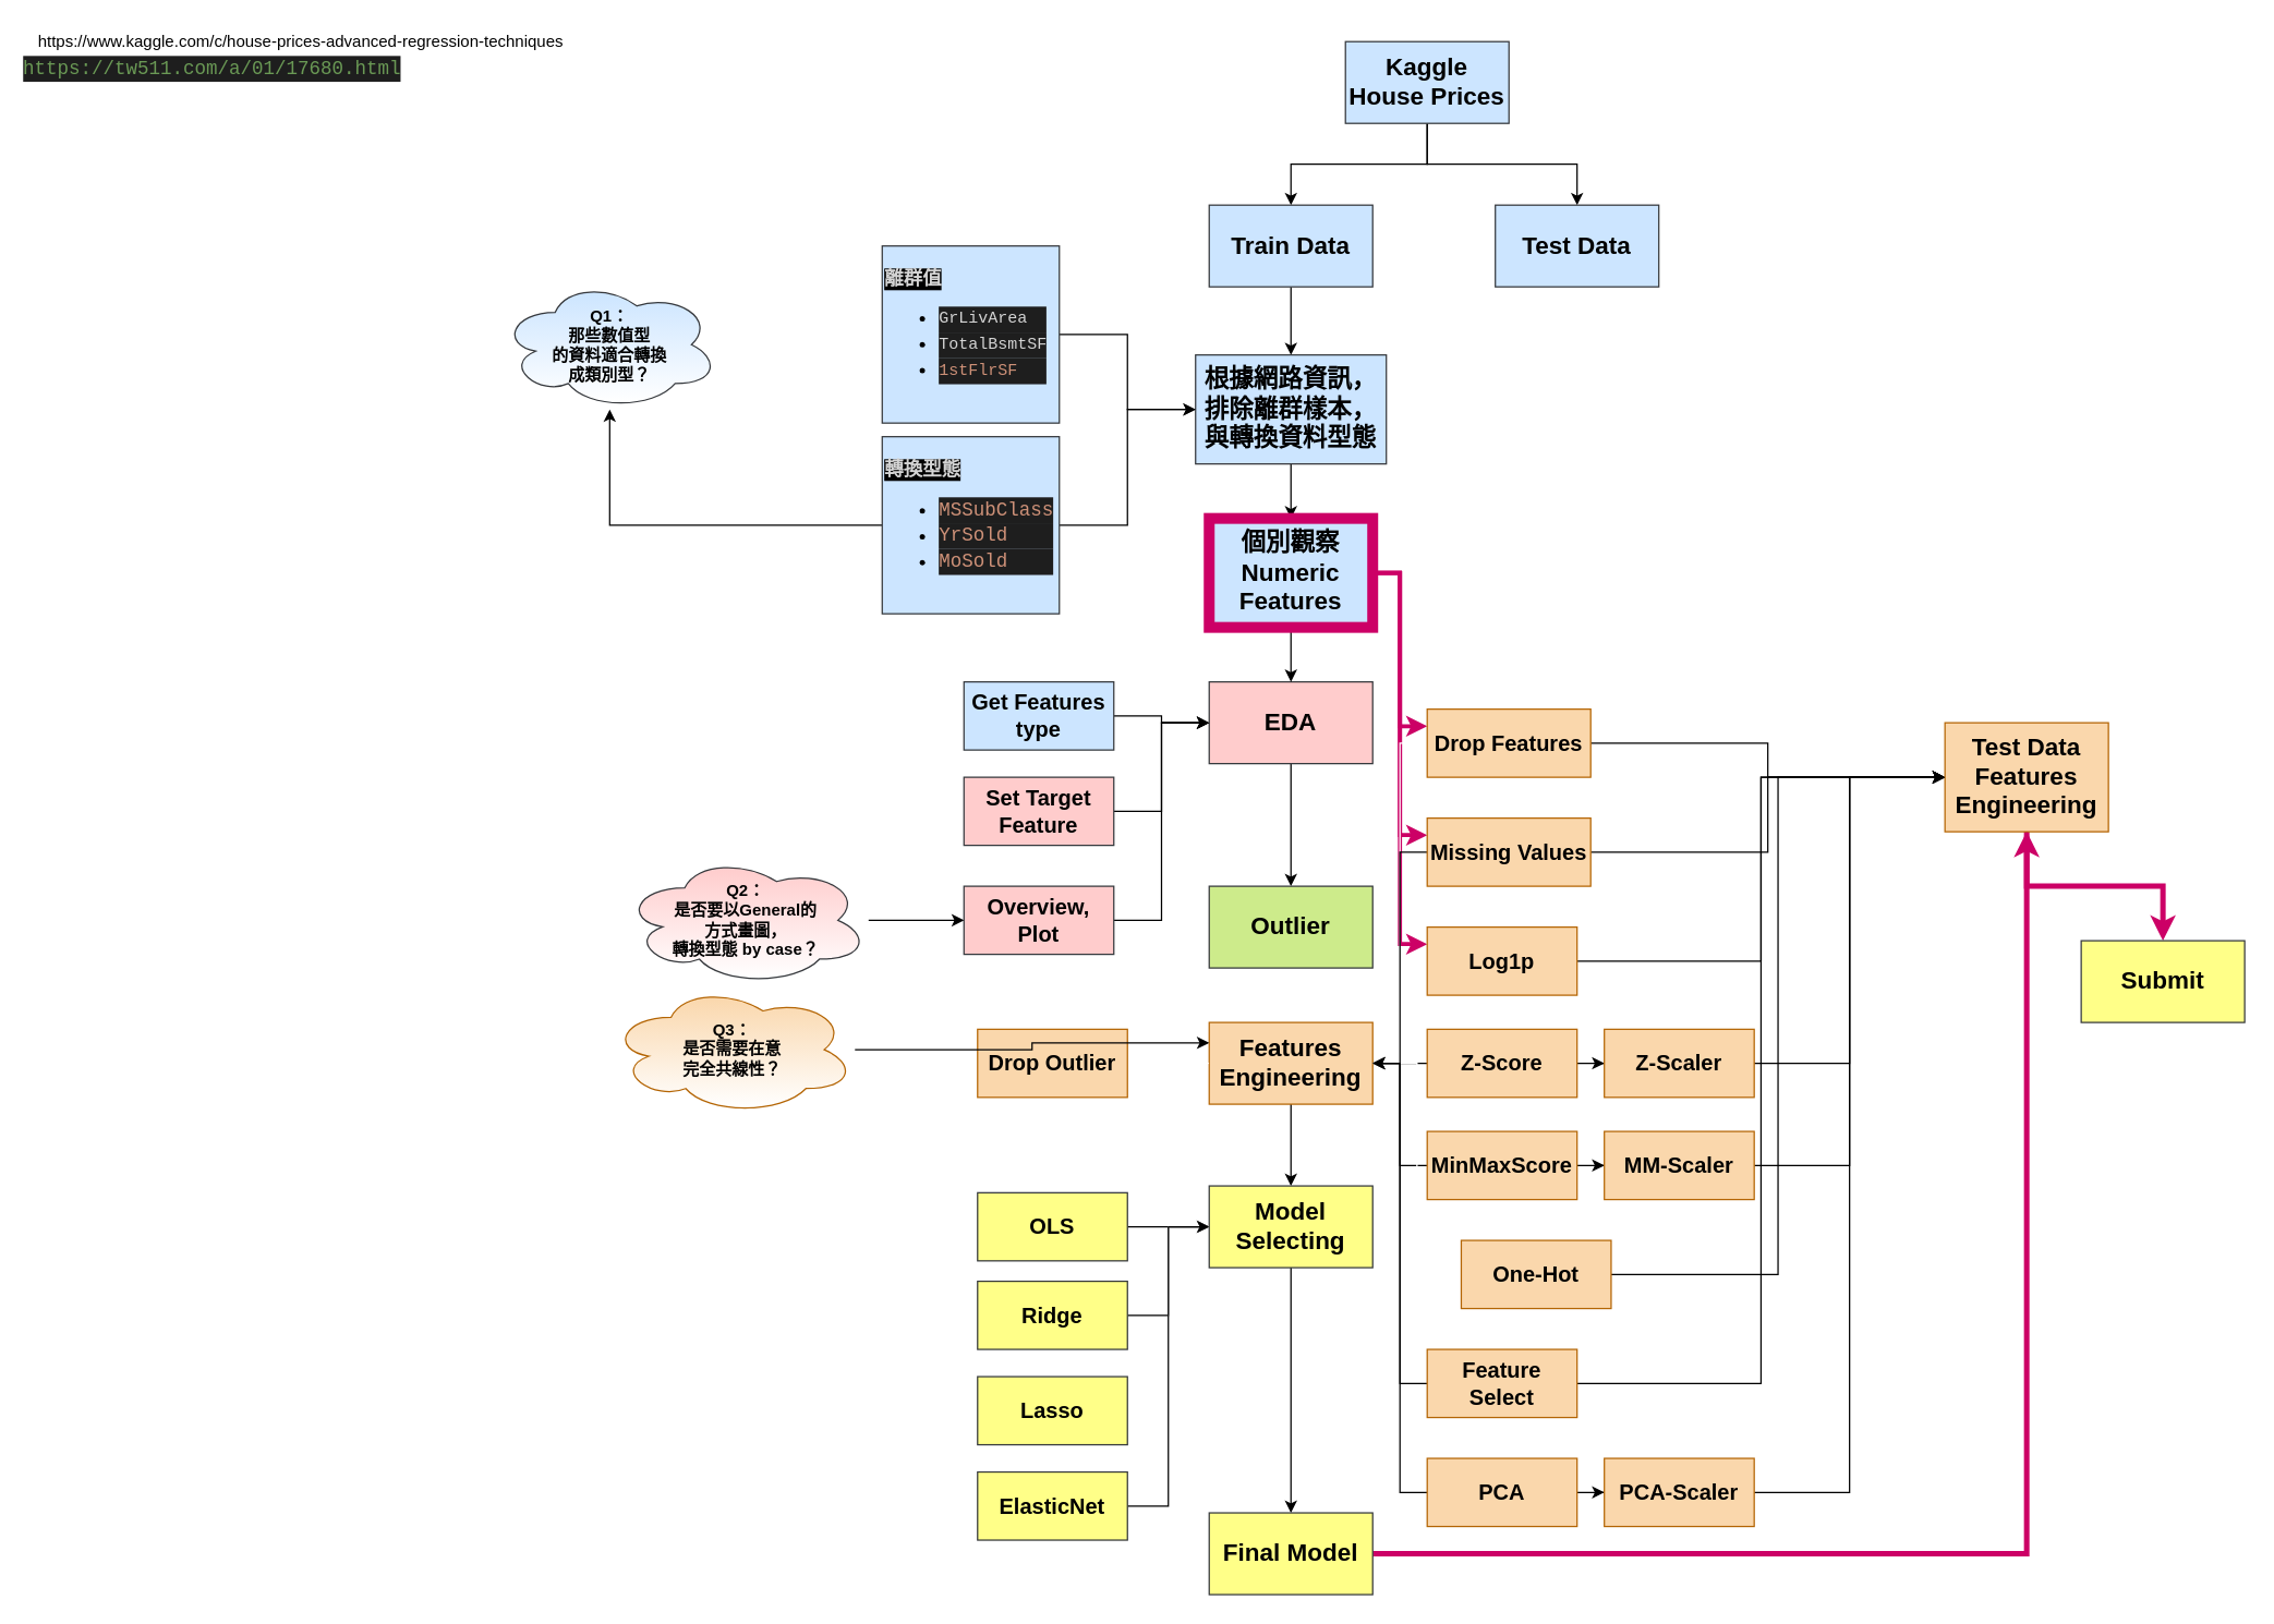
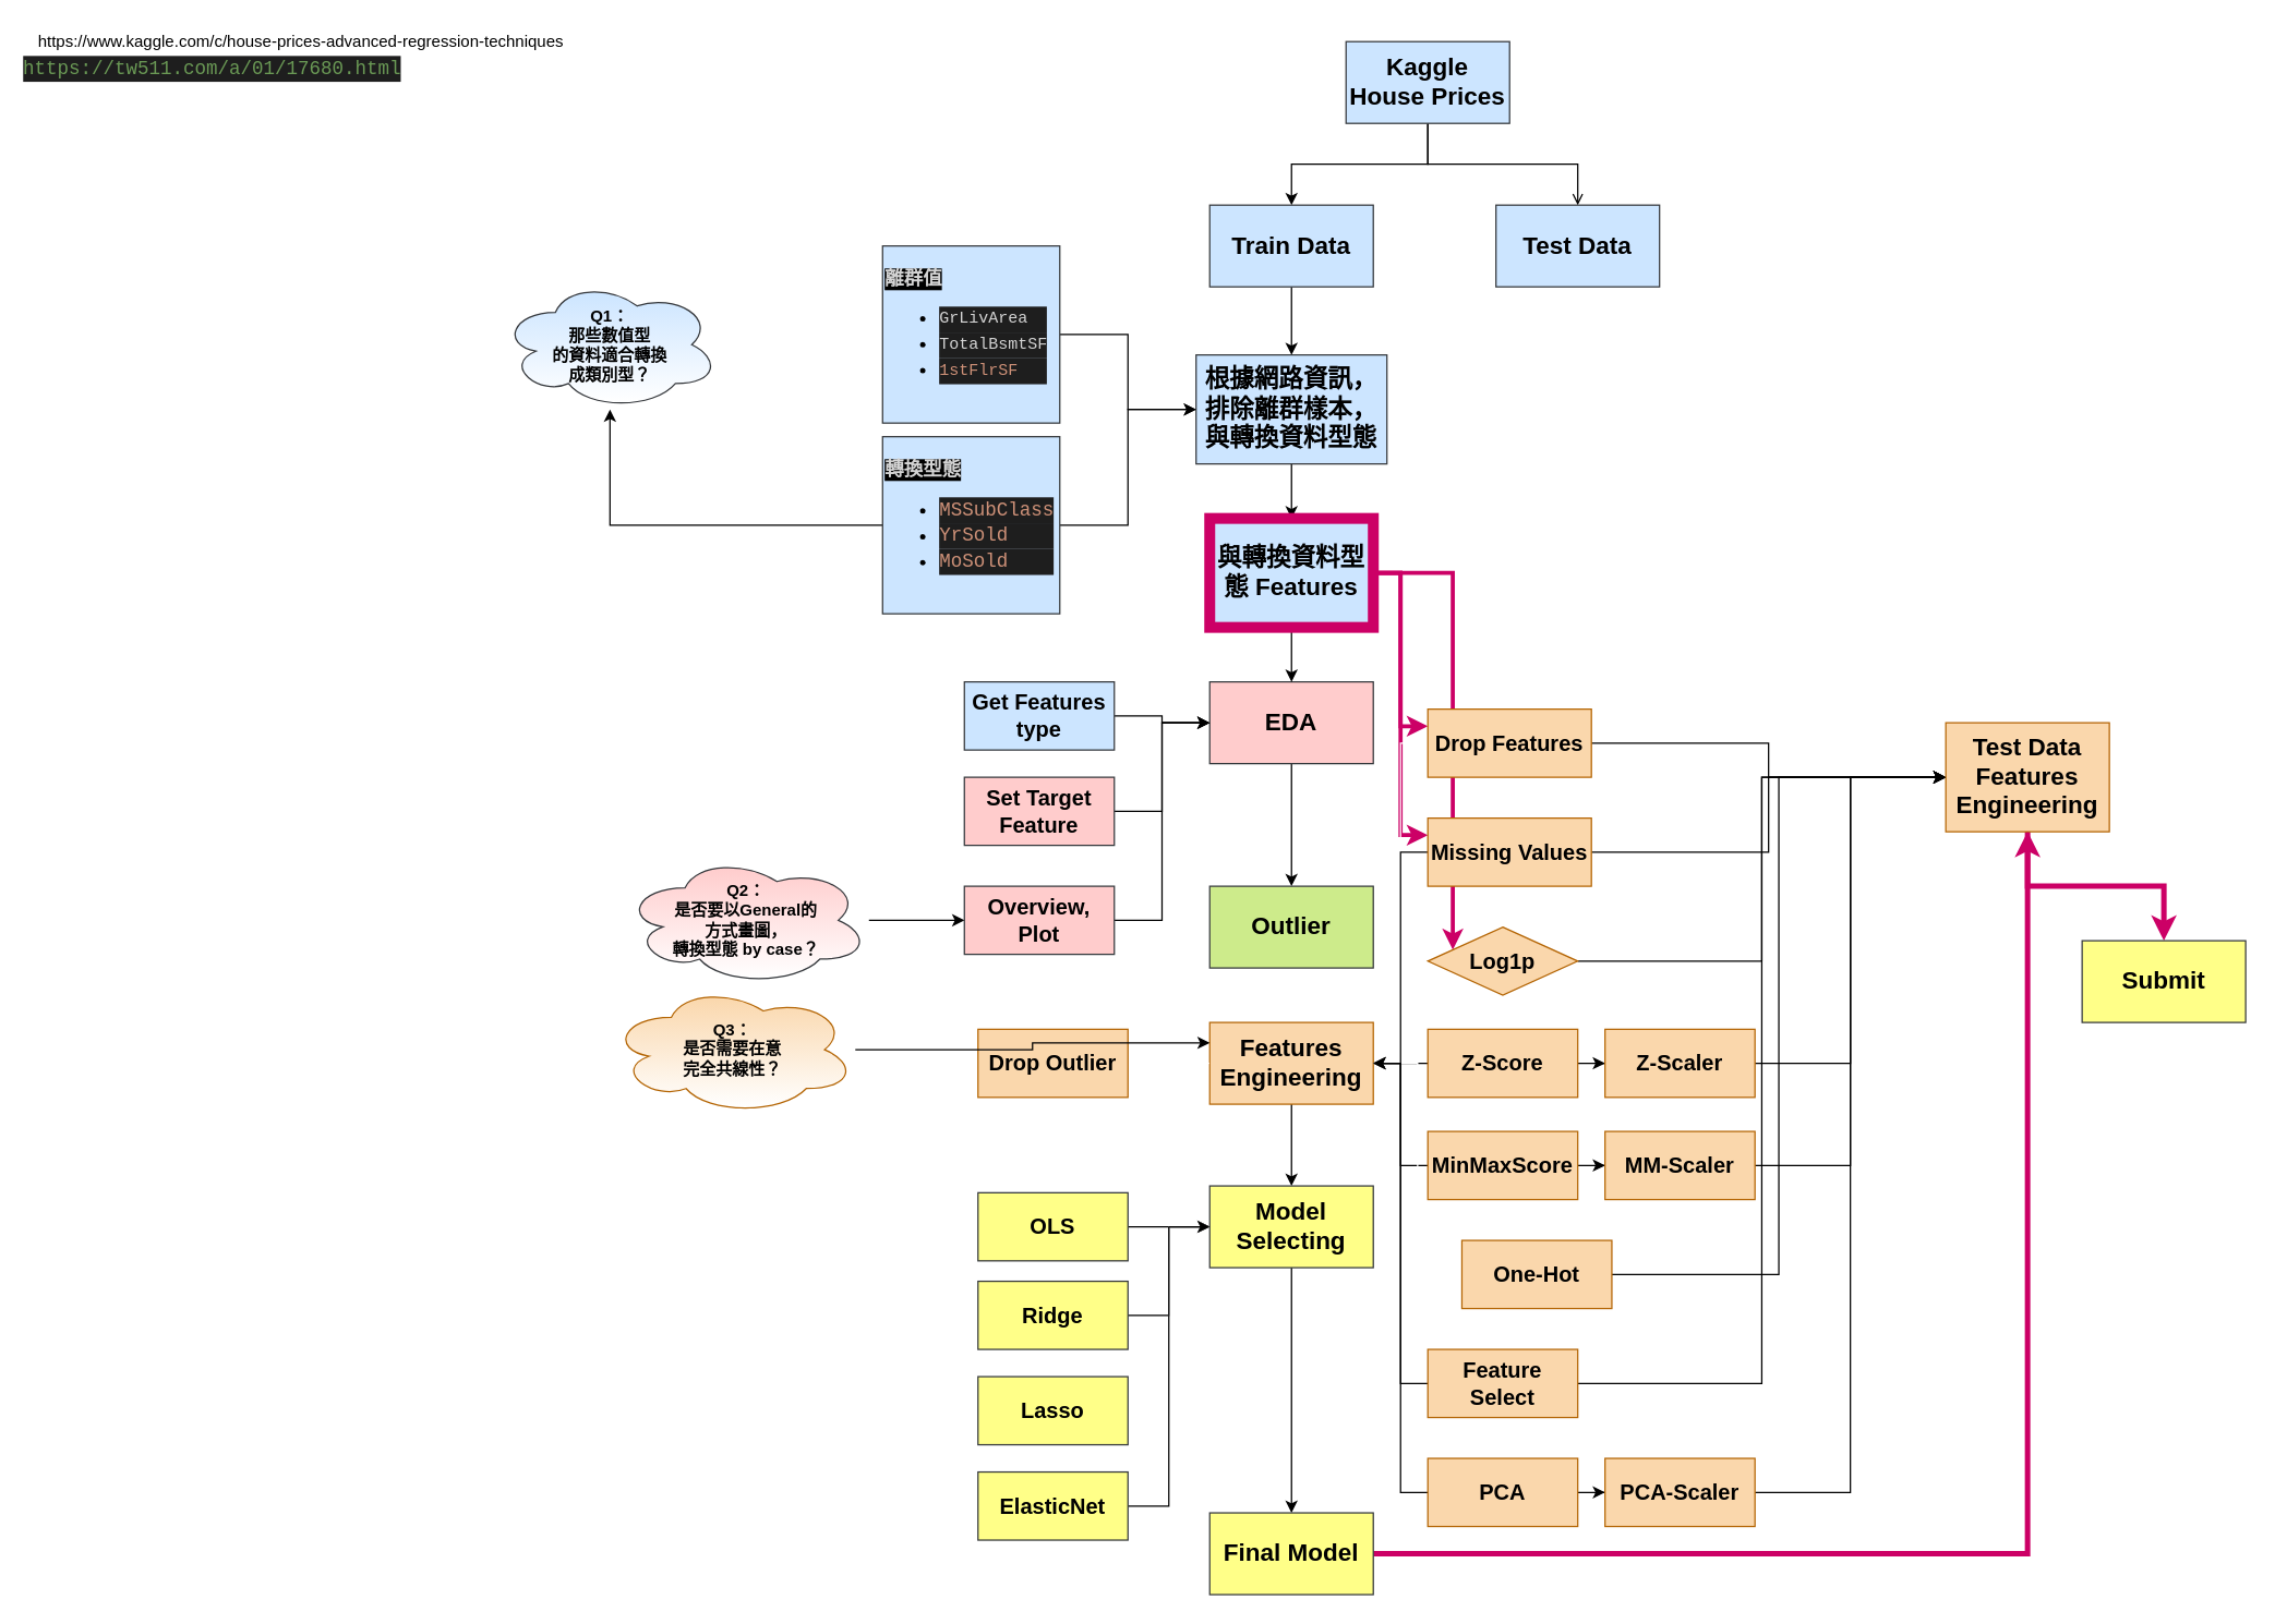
- <mxCell id="3" style="edgeStyle=orthogonalEdgeStyle;rounded=0;orthogonalLoop=1;jettySize=auto;html=1;" parent="1" source="4" target="8" edge="1"><mxGeometry relative="1" as="geometry" /></mxCell>
+ <mxCell id="3" style="edgeStyle=orthogonalEdgeStyle;rounded=0;orthogonalLoop=1;jettySize=auto;html=1;endArrow=open;" parent="1" source="4" target="8" edge="1"><mxGeometry relative="1" as="geometry" /></mxCell>
- <mxCell id="31" value="&lt;font color=&quot;#000000&quot; size=&quot;1&quot;&gt;&lt;b style=&quot;font-size: 18px&quot;&gt;個別觀察Numeric Features&lt;br&gt;&lt;/b&gt;&lt;/font&gt;" style="rounded=0;whiteSpace=wrap;html=1;fillColor=#cce5ff;strokeWidth=8;strokeColor=#CC0066;" parent="1" vertex="1"><mxGeometry x="887" y="380" width="120" height="80" as="geometry" /></mxCell>
+ <mxCell id="31" value="&lt;font color=&quot;#000000&quot; size=&quot;1&quot;&gt;&lt;b style=&quot;font-size: 18px&quot;&gt;與轉換資料型態 Features&lt;br&gt;&lt;/b&gt;&lt;/font&gt;" style="rounded=0;whiteSpace=wrap;html=1;fillColor=#cce5ff;strokeWidth=8;strokeColor=#CC0066;" parent="1" vertex="1"><mxGeometry x="887" y="380" width="120" height="80" as="geometry" /></mxCell>
- <mxCell id="43" value="&lt;font color=&quot;#000000&quot; style=&quot;font-size: 16px&quot;&gt;&lt;b&gt;Log1p&lt;br&gt;&lt;/b&gt;&lt;/font&gt;" style="rounded=0;whiteSpace=wrap;html=1;fillColor=#fad7ac;strokeColor=#b46504;" parent="1" vertex="1"><mxGeometry x="1047" y="680" width="110" height="50" as="geometry" /></mxCell>
+ <mxCell id="43" value="&lt;font color=&quot;#000000&quot; style=&quot;font-size: 16px&quot;&gt;&lt;b&gt;Log1p&lt;br&gt;&lt;/b&gt;&lt;/font&gt;" style="rhombus;whiteSpace=wrap;html=1;fillColor=#fad7ac;strokeColor=#b46504;" parent="1" vertex="1"><mxGeometry x="1047" y="680" width="110" height="50" as="geometry" /></mxCell>
